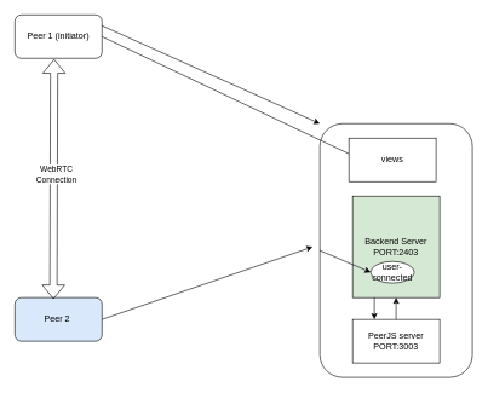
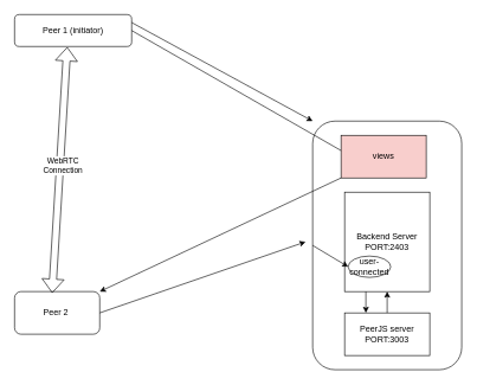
- <mxCell id="2" value="Peer 1 (initiator)" style="rounded=1;whiteSpace=wrap;html=1;" vertex="1" parent="1"><mxGeometry x="20" y="20" width="120" height="60" as="geometry" /></mxCell>
+ <mxCell id="2" value="Peer 1 (initiator)" style="rounded=1;whiteSpace=wrap;html=1;" vertex="1" parent="1"><mxGeometry x="20" y="20" width="165" height="45" as="geometry" /></mxCell>
- <mxCell id="7" value="views" style="rounded=0;whiteSpace=wrap;html=1;" vertex="1" parent="1"><mxGeometry x="480" y="190" width="120" height="60" as="geometry" /></mxCell>
+ <mxCell id="7" value="views" style="rounded=0;whiteSpace=wrap;html=1;fillColor=#f8cecc;" vertex="1" parent="1"><mxGeometry x="480" y="190" width="120" height="60" as="geometry" /></mxCell>
+ <mxCell id="17" value="" style="endArrow=classic;html=1;rounded=0;exitX=0;exitY=1;exitDx=0;exitDy=0;entryX=1;entryY=0;entryDx=0;entryDy=0;" edge="1" parent="1" source="7" target="4"><mxGeometry width="50" height="50" relative="1" as="geometry"><mxPoint x="280" y="420" as="sourcePoint" /><mxPoint x="330" y="370" as="targetPoint" /></mxGeometry></mxCell>
- <mxCell id="8" value="Backend Server&lt;br&gt;PORT:2403&lt;br&gt;" style="rounded=0;whiteSpace=wrap;html=1;fillColor=#d5e8d4;" vertex="1" parent="1"><mxGeometry x="485" y="270" width="120" height="140" as="geometry" /></mxCell>
+ <mxCell id="8" value="Backend Server&lt;br&gt;PORT:2403&lt;br&gt;" style="rounded=0;whiteSpace=wrap;html=1;" vertex="1" parent="1"><mxGeometry x="485" y="270" width="120" height="140" as="geometry" /></mxCell>
- <mxCell id="10" value="user-connected" style="ellipse;whiteSpace=wrap;html=1;" vertex="1" parent="1"><mxGeometry x="510" y="360" width="60" height="30" as="geometry" /></mxCell>
+ <mxCell id="10" value="user-connected" style="ellipse;whiteSpace=wrap;html=1;" vertex="1" parent="1"><mxGeometry x="490" y="360" width="60" height="30" as="geometry" /></mxCell>
- <mxCell id="4" value="Peer 2&amp;nbsp;" style="rounded=1;whiteSpace=wrap;html=1;fillColor=#dae8fc;" vertex="1" parent="1"><mxGeometry x="20" y="410" width="120" height="60" as="geometry" /></mxCell>
+ <mxCell id="4" value="Peer 2&amp;nbsp;" style="rounded=1;whiteSpace=wrap;html=1;" vertex="1" parent="1"><mxGeometry x="20" y="410" width="120" height="60" as="geometry" /></mxCell>
